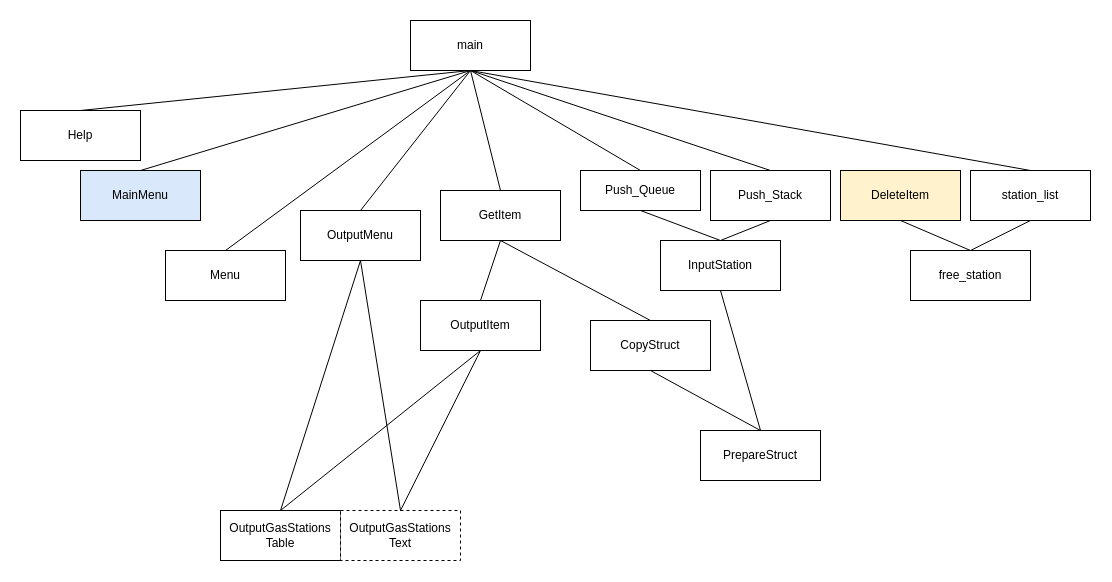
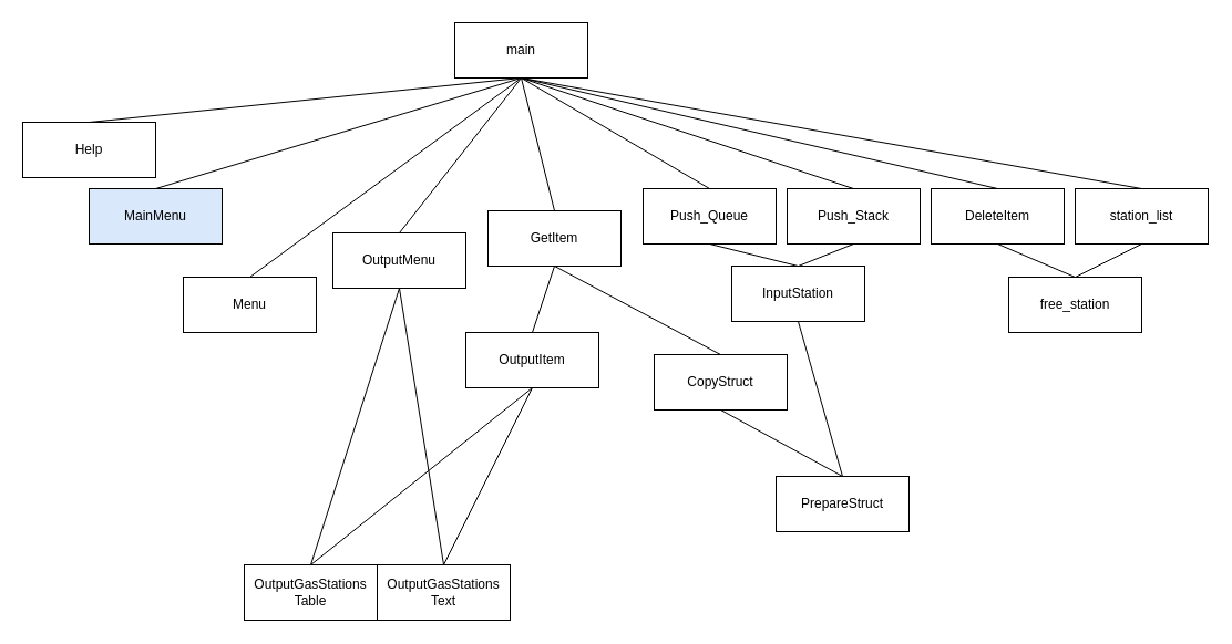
+ <mxCell id="24" value="" style="endArrow=none;html=1;entryX=0.5;entryY=1;entryDx=0;entryDy=0;exitX=0.5;exitY=0;exitDx=0;exitDy=0;" edge="1" parent="1" source="7" target="2"><mxGeometry width="50" height="50" relative="1" as="geometry"><mxPoint x="560" y="580" as="sourcePoint" /><mxPoint x="610" y="530" as="targetPoint" /></mxGeometry></mxCell>
- <mxCell id="10" value="Push_Queue" style="rounded=0;whiteSpace=wrap;html=1;" vertex="1" parent="1"><mxGeometry x="580" y="170" width="120" height="40" as="geometry" /></mxCell>
+ <mxCell id="10" value="Push_Queue" style="rounded=0;whiteSpace=wrap;html=1;" vertex="1" parent="1"><mxGeometry x="580" y="170" width="120" height="50" as="geometry" /></mxCell>
- <mxCell id="7" value="DeleteItem" style="rounded=0;whiteSpace=wrap;html=1;fillColor=#fff2cc;" vertex="1" parent="1"><mxGeometry x="840" y="170" width="120" height="50" as="geometry" /></mxCell>
+ <mxCell id="7" value="DeleteItem" style="rounded=0;whiteSpace=wrap;html=1;" vertex="1" parent="1"><mxGeometry x="840" y="170" width="120" height="50" as="geometry" /></mxCell>
- <mxCell id="15" value="OutputGasStations&lt;br&gt;Text" style="rounded=0;whiteSpace=wrap;html=1;dashed=1;" vertex="1" parent="1"><mxGeometry x="340" y="510" width="120" height="50" as="geometry" /></mxCell>
+ <mxCell id="15" value="OutputGasStations&lt;br&gt;Text" style="rounded=0;whiteSpace=wrap;html=1;" vertex="1" parent="1"><mxGeometry x="340" y="510" width="120" height="50" as="geometry" /></mxCell>
